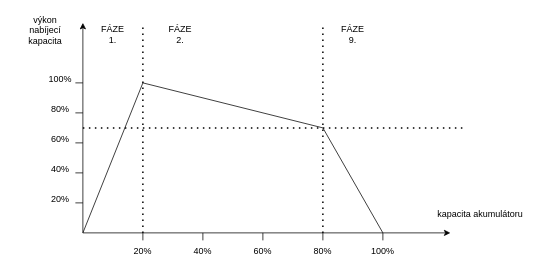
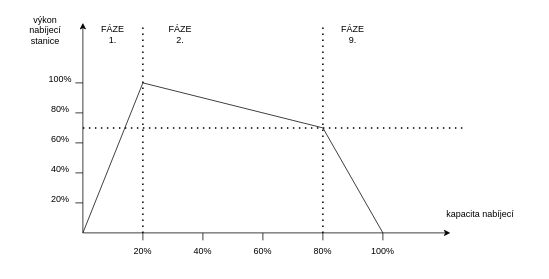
- <mxCell id="30" value="&lt;div&gt;výkon&lt;/div&gt;&lt;div&gt;nabíjecí&lt;/div&gt;&lt;div&gt;kapacita&lt;br&gt;&lt;/div&gt;" style="text;html=1;align=center;verticalAlign=middle;whiteSpace=wrap;rounded=0;" vertex="1" parent="1"><mxGeometry x="20" y="20" width="80" height="40" as="geometry" /></mxCell>
+ <mxCell id="30" value="&lt;div&gt;výkon&lt;/div&gt;&lt;div&gt;nabíjecí&lt;/div&gt;&lt;div&gt;stanice&lt;br&gt;&lt;/div&gt;" style="text;html=1;align=center;verticalAlign=middle;whiteSpace=wrap;rounded=0;" vertex="1" parent="1"><mxGeometry x="20" y="20" width="80" height="40" as="geometry" /></mxCell>
- <mxCell id="28" value="&lt;div&gt;kapacita akumulátoru&lt;br&gt;&lt;/div&gt;" style="text;html=1;align=center;verticalAlign=middle;whiteSpace=wrap;rounded=0;" vertex="1" parent="1"><mxGeometry x="570" y="270" width="140" height="30" as="geometry" /></mxCell>
+ <mxCell id="28" value="&lt;div&gt;kapacita nabíjecí&lt;br&gt;&lt;/div&gt;" style="text;html=1;align=center;verticalAlign=middle;whiteSpace=wrap;rounded=0;" vertex="1" parent="1"><mxGeometry x="570" y="270" width="140" height="30" as="geometry" /></mxCell>
